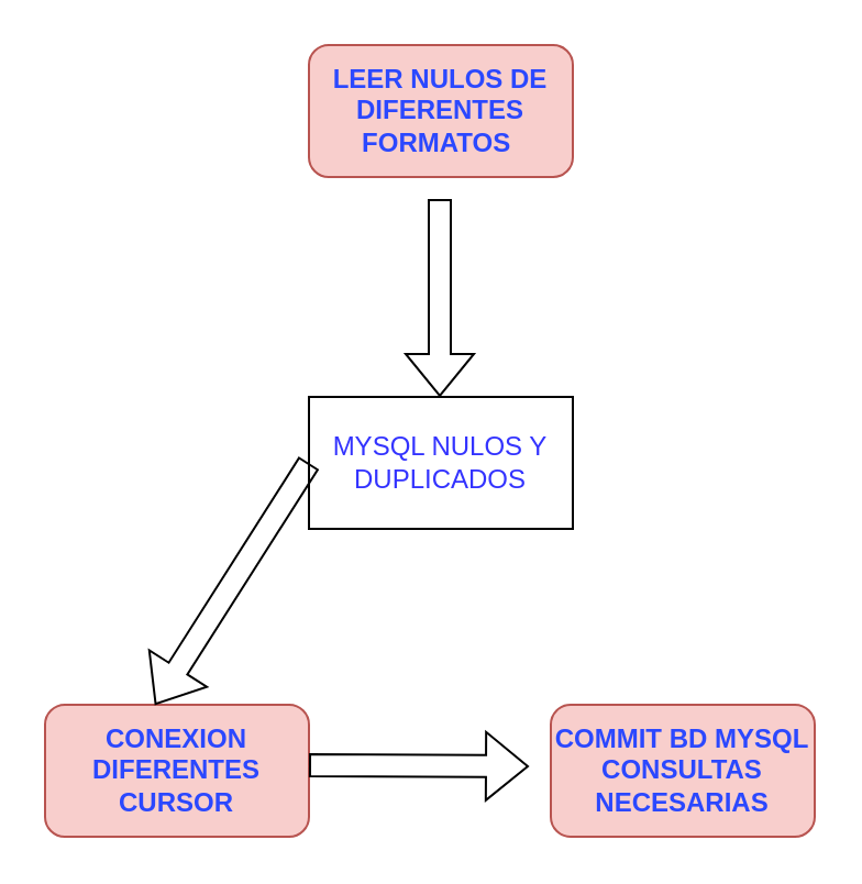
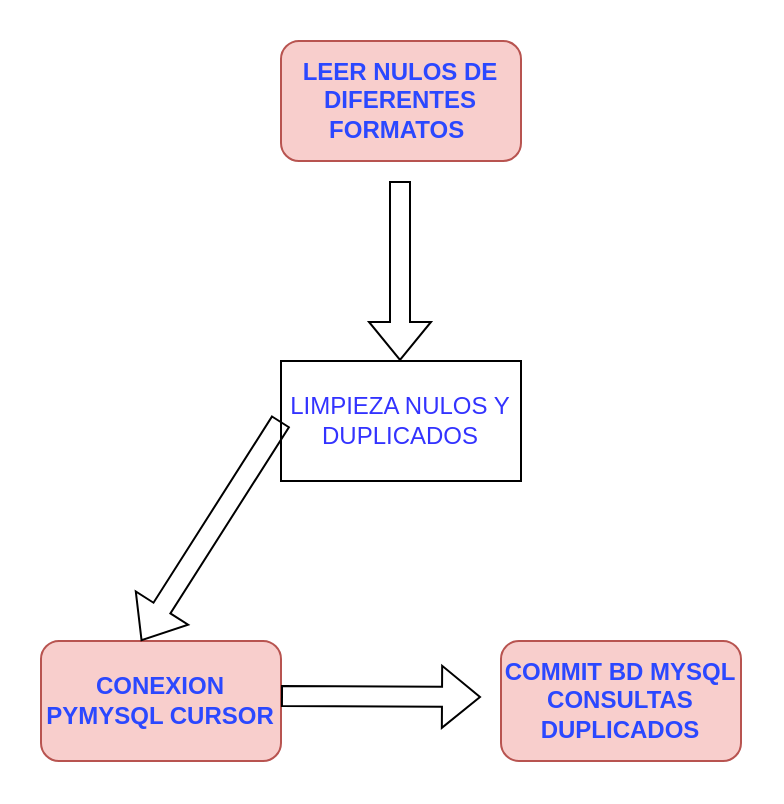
- <mxCell id="2" value="&lt;font color=&quot;#3333ff&quot;&gt;MYSQL NULOS Y DUPLICADOS&lt;/font&gt;" style="rounded=0;whiteSpace=wrap;html=1;" vertex="1" parent="1"><mxGeometry x="140" y="180" width="120" height="60" as="geometry" /></mxCell>
+ <mxCell id="2" value="&lt;font color=&quot;#3333ff&quot;&gt;LIMPIEZA NULOS Y DUPLICADOS&lt;/font&gt;" style="rounded=0;whiteSpace=wrap;html=1;" vertex="1" parent="1"><mxGeometry x="140" y="180" width="120" height="60" as="geometry" /></mxCell>
- <mxCell id="4" value="&lt;b&gt;CONEXION DIFERENTES CURSOR&lt;/b&gt;" style="rounded=1;whiteSpace=wrap;html=1;fillColor=#f8cecc;strokeColor=#b85450;fontColor=#2B48FF;" vertex="1" parent="1"><mxGeometry x="20" y="320" width="120" height="60" as="geometry" /></mxCell>
+ <mxCell id="4" value="&lt;b&gt;CONEXION PYMYSQL CURSOR&lt;/b&gt;" style="rounded=1;whiteSpace=wrap;html=1;fillColor=#f8cecc;strokeColor=#b85450;fontColor=#2B48FF;" vertex="1" parent="1"><mxGeometry x="20" y="320" width="120" height="60" as="geometry" /></mxCell>
- <mxCell id="5" value="&lt;b&gt;COMMIT BD MYSQL&lt;br&gt;CONSULTAS NECESARIAS&lt;br&gt;&lt;/b&gt;" style="rounded=1;whiteSpace=wrap;html=1;fillColor=#f8cecc;strokeColor=#b85450;fontColor=#2B48FF;" vertex="1" parent="1"><mxGeometry x="250" y="320" width="120" height="60" as="geometry" /></mxCell>
+ <mxCell id="5" value="&lt;b&gt;COMMIT BD MYSQL&lt;br&gt;CONSULTAS DUPLICADOS&lt;br&gt;&lt;/b&gt;" style="rounded=1;whiteSpace=wrap;html=1;fillColor=#f8cecc;strokeColor=#b85450;fontColor=#2B48FF;" vertex="1" parent="1"><mxGeometry x="250" y="320" width="120" height="60" as="geometry" /></mxCell>
